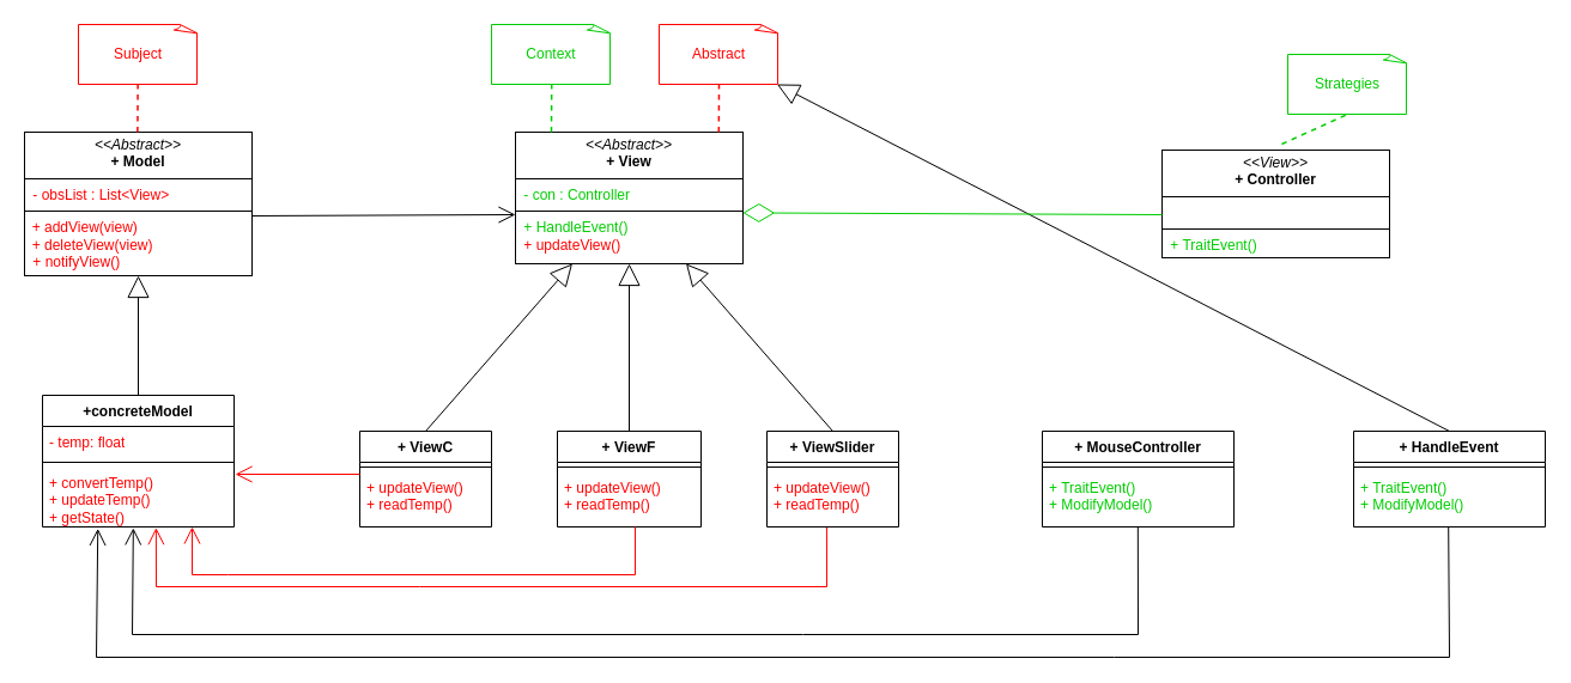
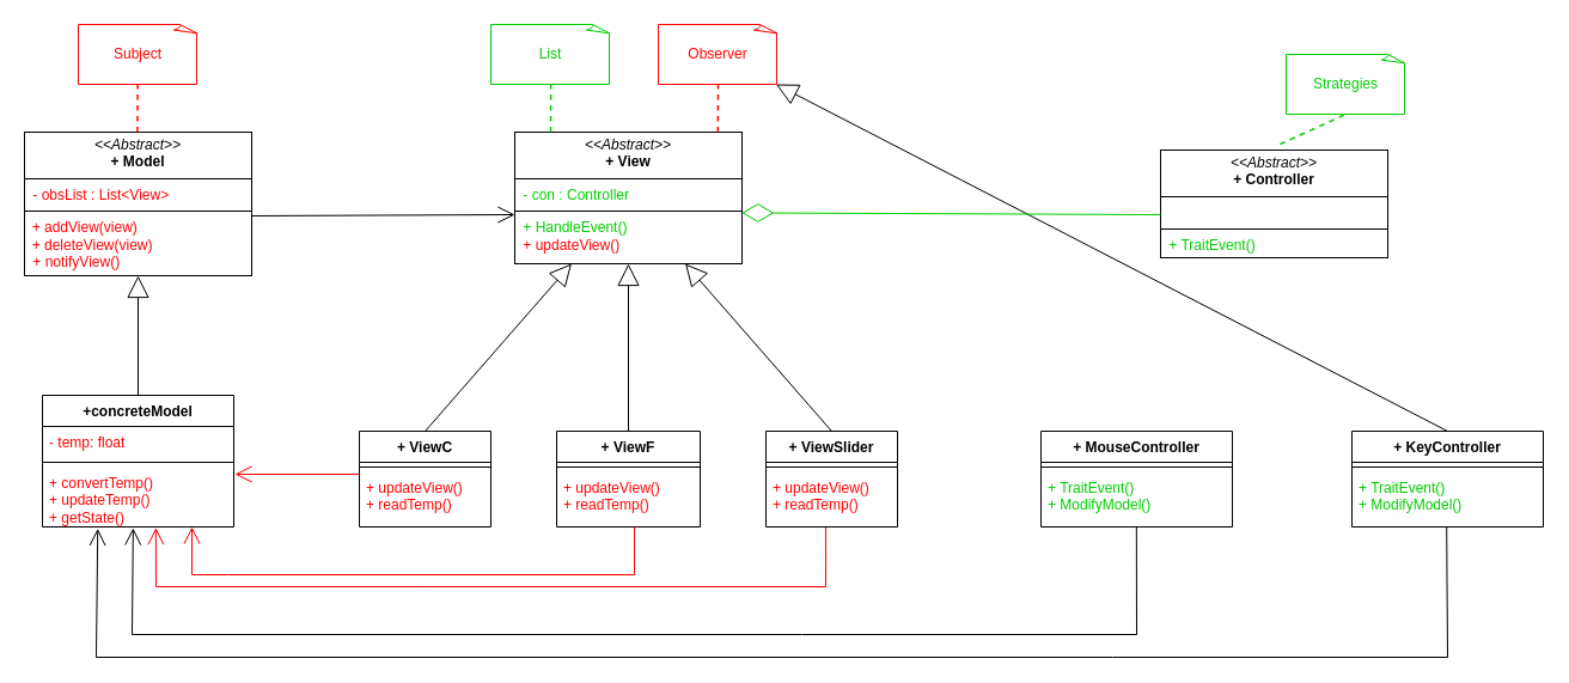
- <mxCell id="29" value="&lt;font color=&quot;#00cc00&quot;&gt;Context&lt;/font&gt;" style="whiteSpace=wrap;html=1;shape=mxgraph.basic.document;fillColor=none;strokeColor=#00CC00;" vertex="1" parent="1"><mxGeometry x="410" y="20" width="100" height="50" as="geometry" /></mxCell>
+ <mxCell id="29" value="&lt;font color=&quot;#00cc00&quot;&gt;List&lt;/font&gt;" style="whiteSpace=wrap;html=1;shape=mxgraph.basic.document;fillColor=none;strokeColor=#00CC00;" vertex="1" parent="1"><mxGeometry x="410" y="20" width="100" height="50" as="geometry" /></mxCell>
- <mxCell id="27" value="&lt;font style=&quot;color: rgb(255, 0, 0);&quot;&gt;Abstract&lt;/font&gt;" style="whiteSpace=wrap;html=1;shape=mxgraph.basic.document;fillColor=none;strokeColor=#FF0000;" vertex="1" parent="1"><mxGeometry x="550" y="20" width="100" height="50" as="geometry" /></mxCell>
+ <mxCell id="27" value="&lt;font style=&quot;color: rgb(255, 0, 0);&quot;&gt;Observer&lt;/font&gt;" style="whiteSpace=wrap;html=1;shape=mxgraph.basic.document;fillColor=none;strokeColor=#FF0000;" vertex="1" parent="1"><mxGeometry x="550" y="20" width="100" height="50" as="geometry" /></mxCell>
- <mxCell id="2" value="&lt;p style=&quot;margin:0px;margin-top:4px;text-align:center;&quot;&gt;&lt;i&gt;&amp;lt;&amp;lt;View&amp;gt;&amp;gt;&lt;/i&gt;&lt;br&gt;&lt;b&gt;+ Controller&lt;/b&gt;&lt;/p&gt;&lt;hr size=&quot;1&quot; style=&quot;border-style:solid;&quot;&gt;&lt;p style=&quot;margin:0px;margin-left:4px;&quot;&gt;&lt;br&gt;&lt;/p&gt;&lt;hr size=&quot;1&quot; style=&quot;border-style:solid;&quot;&gt;&lt;p style=&quot;margin:0px;margin-left:4px;&quot;&gt;&lt;font style=&quot;color: rgb(0, 204, 0);&quot;&gt;&amp;nbsp;+ TraitEvent()&lt;/font&gt;&lt;/p&gt;" style="verticalAlign=top;align=left;overflow=fill;html=1;whiteSpace=wrap;fillColor=none;" vertex="1" parent="1"><mxGeometry x="970" y="125" width="190" height="90" as="geometry" /></mxCell>
+ <mxCell id="2" value="&lt;p style=&quot;margin:0px;margin-top:4px;text-align:center;&quot;&gt;&lt;i&gt;&amp;lt;&amp;lt;Abstract&amp;gt;&amp;gt;&lt;/i&gt;&lt;br&gt;&lt;b&gt;+ Controller&lt;/b&gt;&lt;/p&gt;&lt;hr size=&quot;1&quot; style=&quot;border-style:solid;&quot;&gt;&lt;p style=&quot;margin:0px;margin-left:4px;&quot;&gt;&lt;br&gt;&lt;/p&gt;&lt;hr size=&quot;1&quot; style=&quot;border-style:solid;&quot;&gt;&lt;p style=&quot;margin:0px;margin-left:4px;&quot;&gt;&lt;font style=&quot;color: rgb(0, 204, 0);&quot;&gt;&amp;nbsp;+ TraitEvent()&lt;/font&gt;&lt;/p&gt;" style="verticalAlign=top;align=left;overflow=fill;html=1;whiteSpace=wrap;fillColor=none;" vertex="1" parent="1"><mxGeometry x="970" y="125" width="190" height="90" as="geometry" /></mxCell>
- <mxCell id="6" value="+ HandleEvent" style="swimlane;fontStyle=1;align=center;verticalAlign=top;childLayout=stackLayout;horizontal=1;startSize=26;horizontalStack=0;resizeParent=1;resizeParentMax=0;resizeLast=0;collapsible=1;marginBottom=0;whiteSpace=wrap;html=1;fillColor=none;" vertex="1" parent="1"><mxGeometry x="1130" y="360" width="160" height="80" as="geometry" /></mxCell>
+ <mxCell id="6" value="+ KeyController" style="swimlane;fontStyle=1;align=center;verticalAlign=top;childLayout=stackLayout;horizontal=1;startSize=26;horizontalStack=0;resizeParent=1;resizeParentMax=0;resizeLast=0;collapsible=1;marginBottom=0;whiteSpace=wrap;html=1;fillColor=none;" vertex="1" parent="1"><mxGeometry x="1130" y="360" width="160" height="80" as="geometry" /></mxCell>
